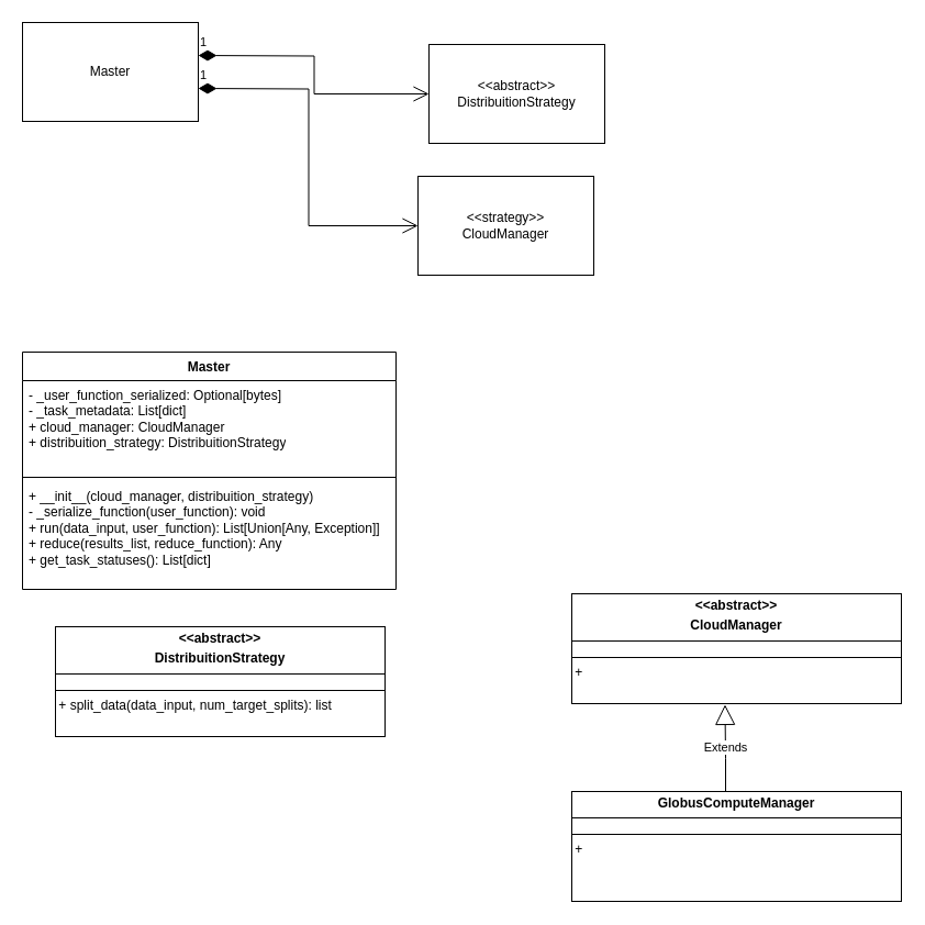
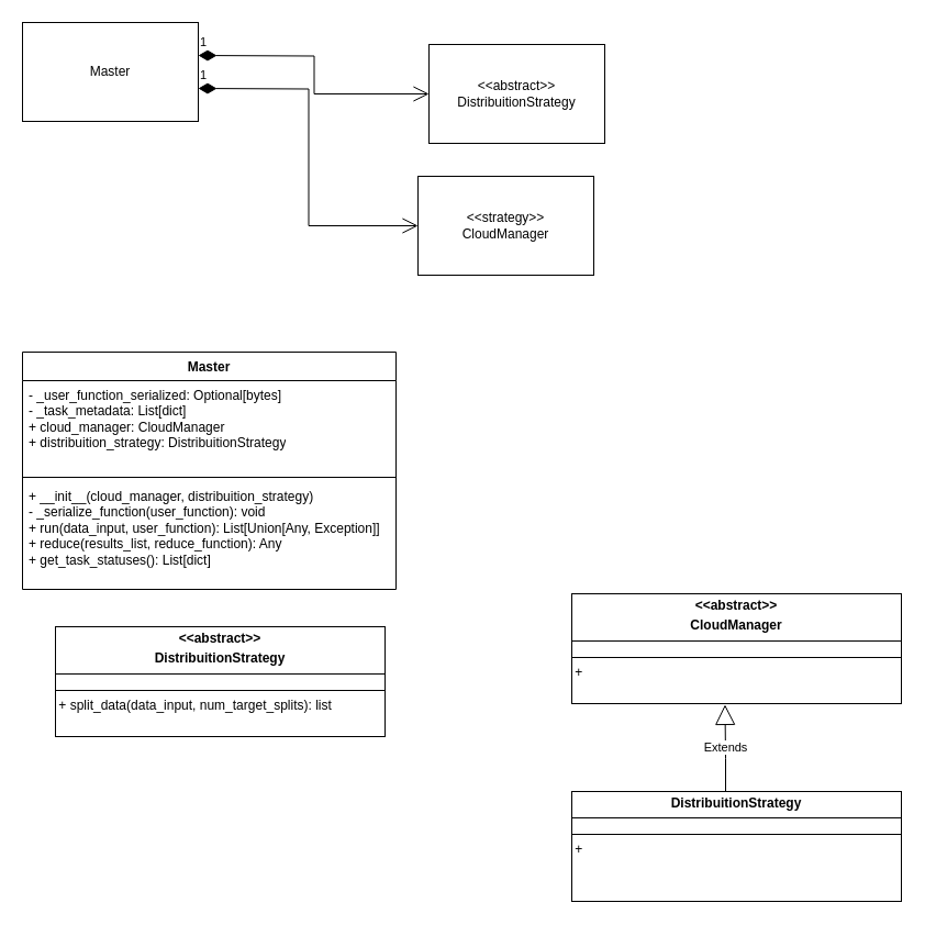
- <mxCell id="13" value="&lt;p style=&quot;margin:0px;margin-top:4px;text-align:center;&quot;&gt;&lt;b style=&quot;background-color: transparent; color: light-dark(rgb(0, 0, 0), rgb(255, 255, 255));&quot;&gt;GlobusComputeManager&lt;/b&gt;&lt;/p&gt;&lt;hr size=&quot;1&quot; style=&quot;border-style:solid;&quot;&gt;&lt;div style=&quot;height:2px;&quot;&gt;&lt;/div&gt;&lt;hr size=&quot;1&quot; style=&quot;border-style:solid;&quot;&gt;&lt;div style=&quot;height:2px;&quot;&gt;&amp;nbsp;+ &lt;span style=&quot;white-space: pre;&quot;&gt;&#09;&lt;/span&gt;&amp;nbsp;&lt;/div&gt;" style="verticalAlign=top;align=left;overflow=fill;html=1;whiteSpace=wrap;" vertex="1" parent="1"><mxGeometry x="520" y="720" width="300" height="100" as="geometry" /></mxCell>
+ <mxCell id="13" value="&lt;p style=&quot;margin:0px;margin-top:4px;text-align:center;&quot;&gt;&lt;b style=&quot;background-color: transparent; color: light-dark(rgb(0, 0, 0), rgb(255, 255, 255));&quot;&gt;DistribuitionStrategy&lt;/b&gt;&lt;/p&gt;&lt;hr size=&quot;1&quot; style=&quot;border-style:solid;&quot;&gt;&lt;div style=&quot;height:2px;&quot;&gt;&lt;/div&gt;&lt;hr size=&quot;1&quot; style=&quot;border-style:solid;&quot;&gt;&lt;div style=&quot;height:2px;&quot;&gt;&amp;nbsp;+ &lt;span style=&quot;white-space: pre;&quot;&gt;&#09;&lt;/span&gt;&amp;nbsp;&lt;/div&gt;" style="verticalAlign=top;align=left;overflow=fill;html=1;whiteSpace=wrap;" vertex="1" parent="1"><mxGeometry x="520" y="720" width="300" height="100" as="geometry" /></mxCell>
